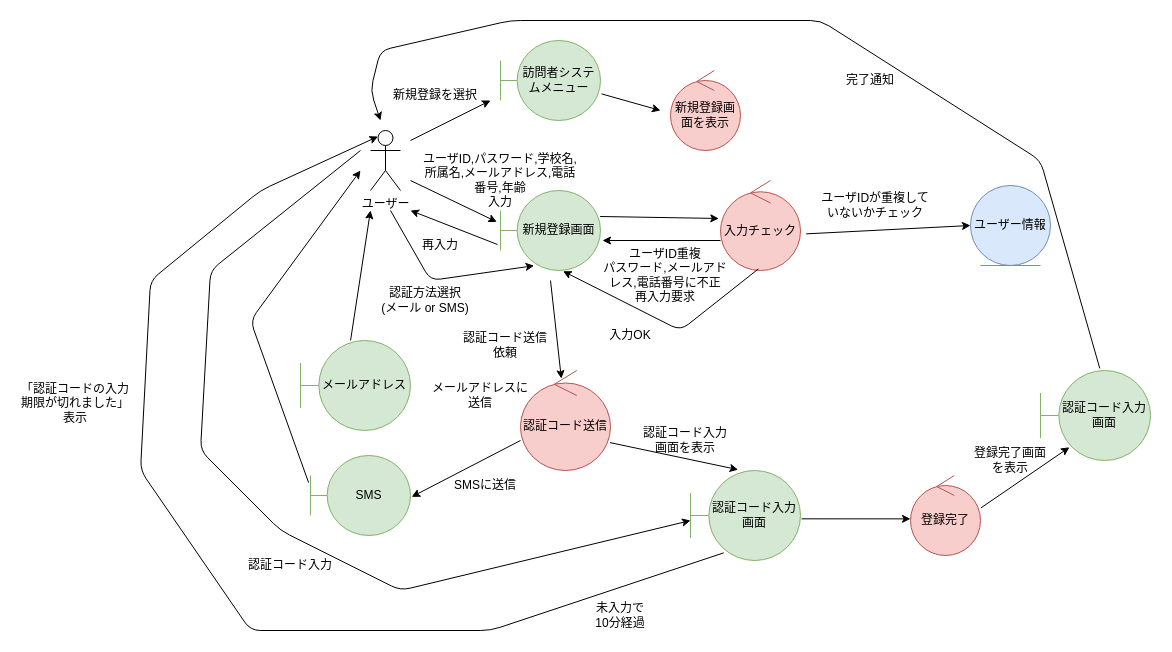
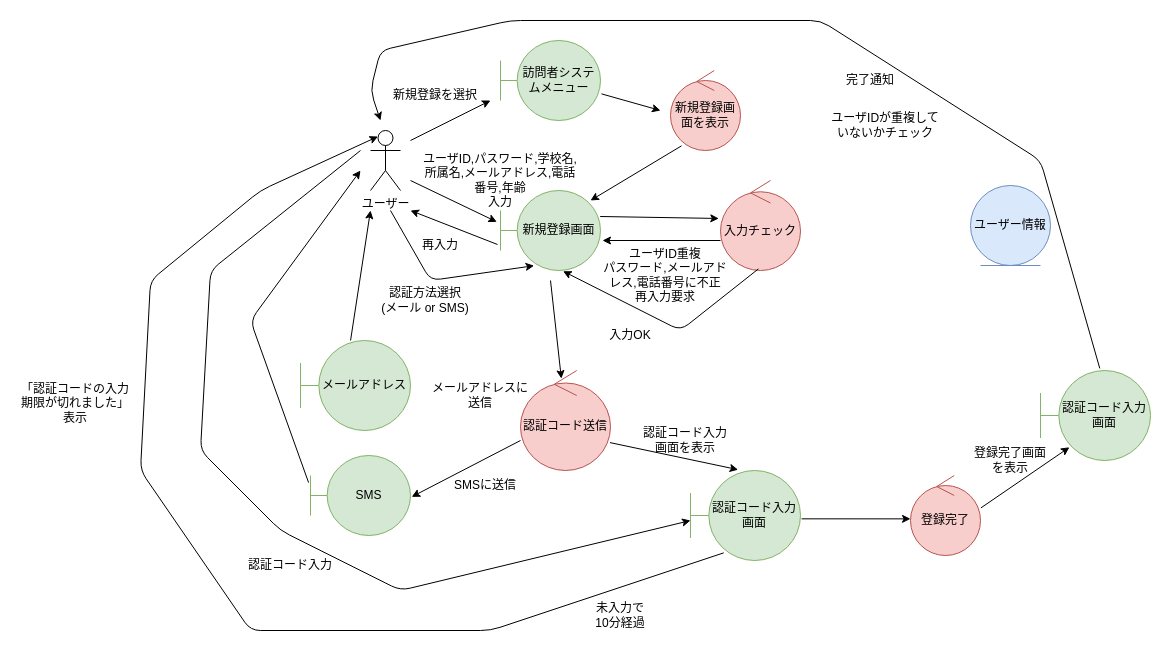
+ <mxCell id="10" value="" style="endArrow=classic;html=1;exitX=0.157;exitY=0.942;exitDx=0;exitDy=0;exitPerimeter=0;entryX=0.9;entryY=0.125;entryDx=0;entryDy=0;entryPerimeter=0;" edge="1" parent="1" source="7" target="4"><mxGeometry width="50" height="50" relative="1" as="geometry"><mxPoint x="440" y="170" as="sourcePoint" /><mxPoint x="620" y="210" as="targetPoint" /></mxGeometry></mxCell>
- <mxCell id="16" value="ユーザIDが重複していないかチェック" style="text;html=1;align=center;verticalAlign=middle;whiteSpace=wrap;rounded=0;" vertex="1" parent="1"><mxGeometry x="820" y="190" width="110" height="30" as="geometry" /></mxCell>
+ <mxCell id="16" value="ユーザIDが重複していないかチェック" style="text;html=1;align=center;verticalAlign=middle;whiteSpace=wrap;rounded=0;" vertex="1" parent="1"><mxGeometry x="830" y="110" width="110" height="30" as="geometry" /></mxCell>
- <mxCell id="15" value="" style="endArrow=classic;html=1;exitX=1.071;exitY=0.593;exitDx=0;exitDy=0;exitPerimeter=0;entryX=0;entryY=0.5;entryDx=0;entryDy=0;" edge="1" parent="1" source="12" target="14"><mxGeometry width="50" height="50" relative="1" as="geometry"><mxPoint x="612" y="242" as="sourcePoint" /><mxPoint x="728" y="241" as="targetPoint" /></mxGeometry></mxCell>
- <mxCell id="27" value="認証コード送信依頼" style="text;html=1;align=center;verticalAlign=middle;whiteSpace=wrap;rounded=0;" vertex="1" parent="1"><mxGeometry x="460" y="330" width="90" height="30" as="geometry" /></mxCell>
